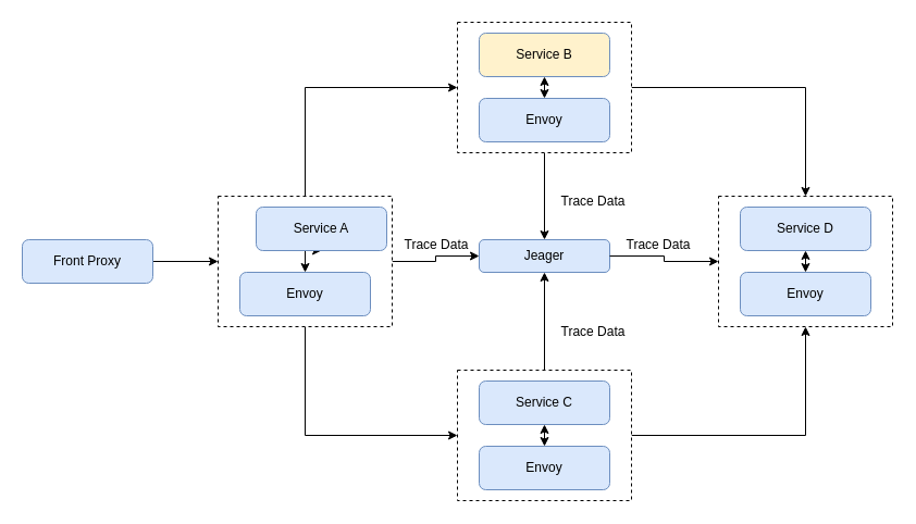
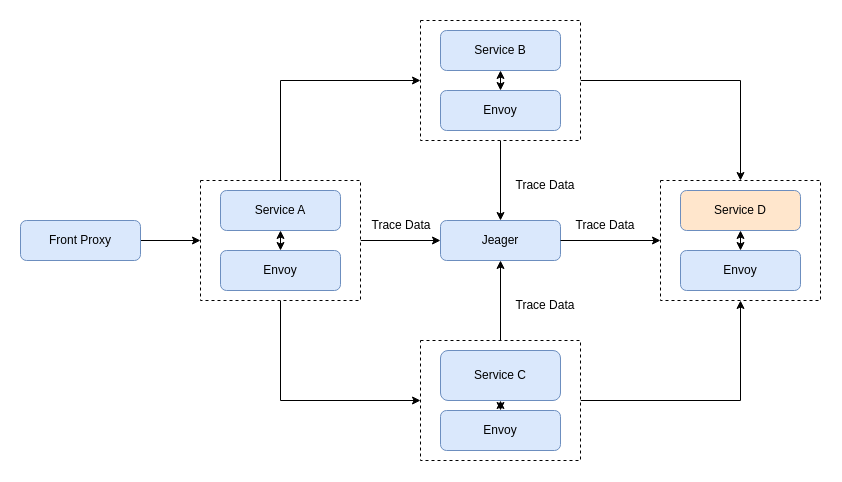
- <mxCell id="15" value="Service B" style="rounded=1;whiteSpace=wrap;html=1;fillColor=#fff2cc;strokeColor=#6c8ebf;" vertex="1" parent="1"><mxGeometry x="440" y="30" width="120" height="40" as="geometry" /></mxCell>
+ <mxCell id="15" value="Service B" style="rounded=1;whiteSpace=wrap;html=1;fillColor=#dae8fc;strokeColor=#6c8ebf;" vertex="1" parent="1"><mxGeometry x="440" y="30" width="120" height="40" as="geometry" /></mxCell>
- <mxCell id="9" value="Service A" style="rounded=1;whiteSpace=wrap;html=1;fillColor=#dae8fc;strokeColor=#6c8ebf;" vertex="1" parent="1"><mxGeometry x="235" y="190" width="120" height="40" as="geometry" /></mxCell>
+ <mxCell id="9" value="Service A" style="rounded=1;whiteSpace=wrap;html=1;fillColor=#dae8fc;strokeColor=#6c8ebf;" vertex="1" parent="1"><mxGeometry x="220" y="190" width="120" height="40" as="geometry" /></mxCell>
- <mxCell id="27" value="Service D" style="rounded=1;whiteSpace=wrap;html=1;fillColor=#dae8fc;strokeColor=#6c8ebf;" vertex="1" parent="1"><mxGeometry x="680" y="190" width="120" height="40" as="geometry" /></mxCell>
+ <mxCell id="27" value="Service D" style="rounded=1;whiteSpace=wrap;html=1;fillColor=#ffe6cc;strokeColor=#6c8ebf;" vertex="1" parent="1"><mxGeometry x="680" y="190" width="120" height="40" as="geometry" /></mxCell>
- <mxCell id="23" value="Jeager" style="rounded=1;whiteSpace=wrap;html=1;fillColor=#dae8fc;strokeColor=#6c8ebf;" vertex="1" parent="1"><mxGeometry x="440" y="220" width="120" height="30" as="geometry" /></mxCell>
+ <mxCell id="23" value="Jeager" style="rounded=1;whiteSpace=wrap;html=1;fillColor=#dae8fc;strokeColor=#6c8ebf;" vertex="1" parent="1"><mxGeometry x="440" y="220" width="120" height="40" as="geometry" /></mxCell>
- <mxCell id="21" value="Service C" style="rounded=1;whiteSpace=wrap;html=1;fillColor=#dae8fc;strokeColor=#6c8ebf;" vertex="1" parent="1"><mxGeometry x="440" y="350" width="120" height="40" as="geometry" /></mxCell>
+ <mxCell id="21" value="Service C" style="rounded=1;whiteSpace=wrap;html=1;fillColor=#dae8fc;strokeColor=#6c8ebf;" vertex="1" parent="1"><mxGeometry x="440" y="350" width="120" height="50" as="geometry" /></mxCell>
